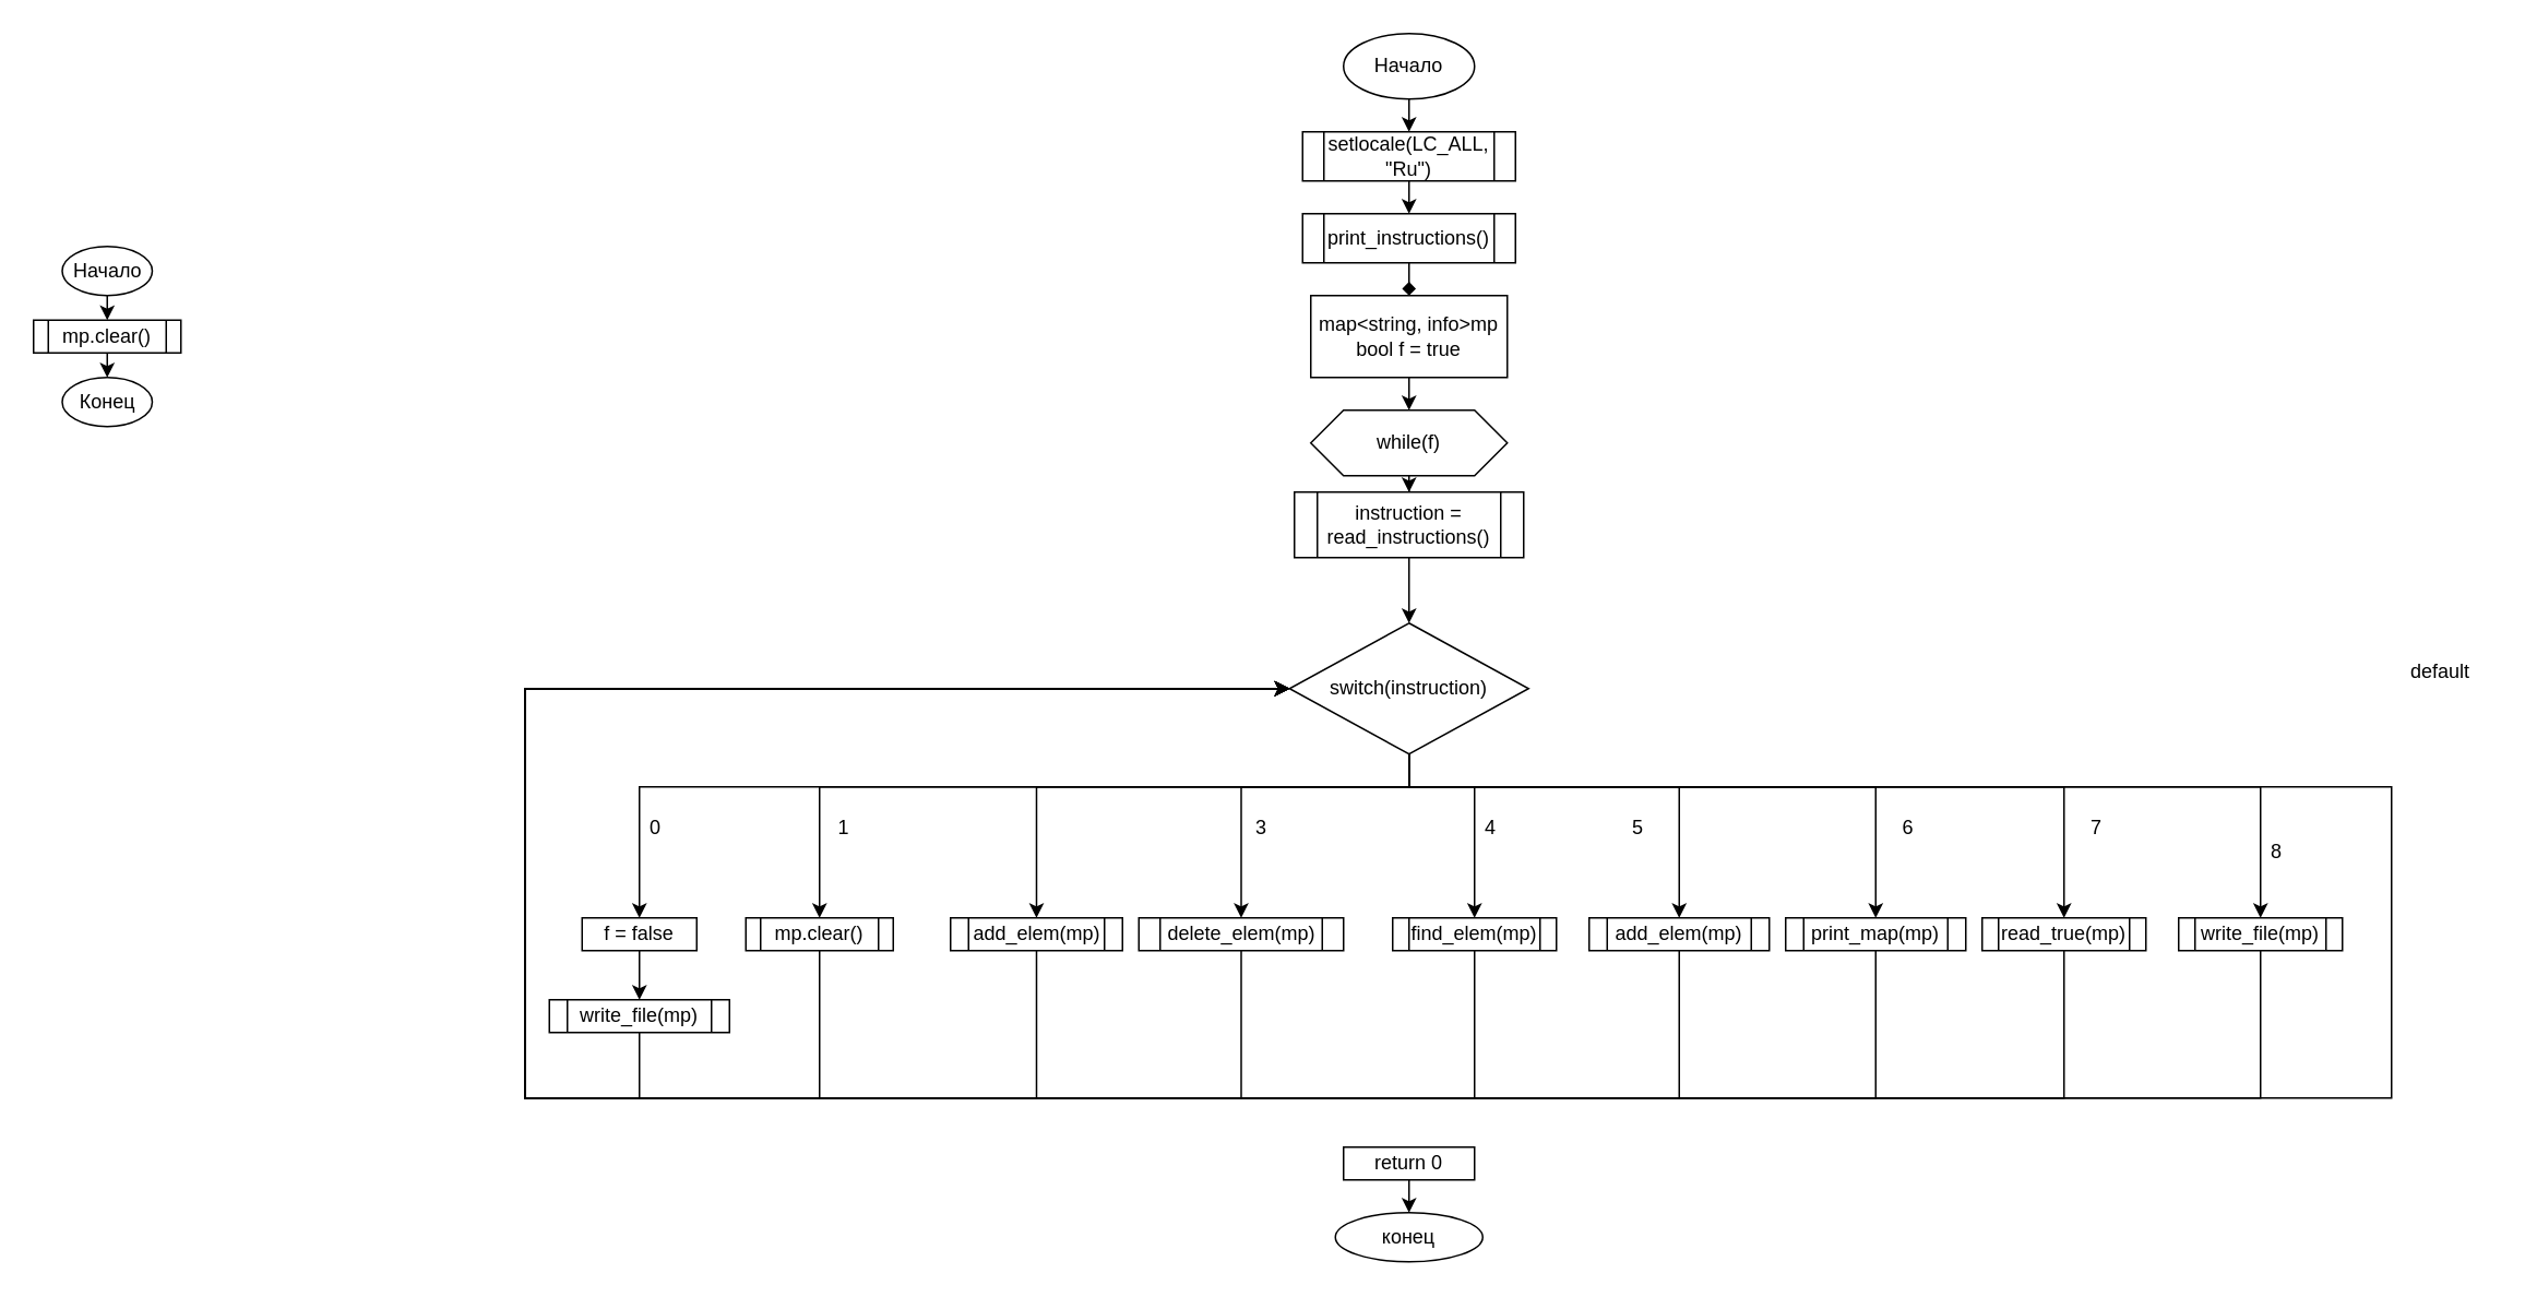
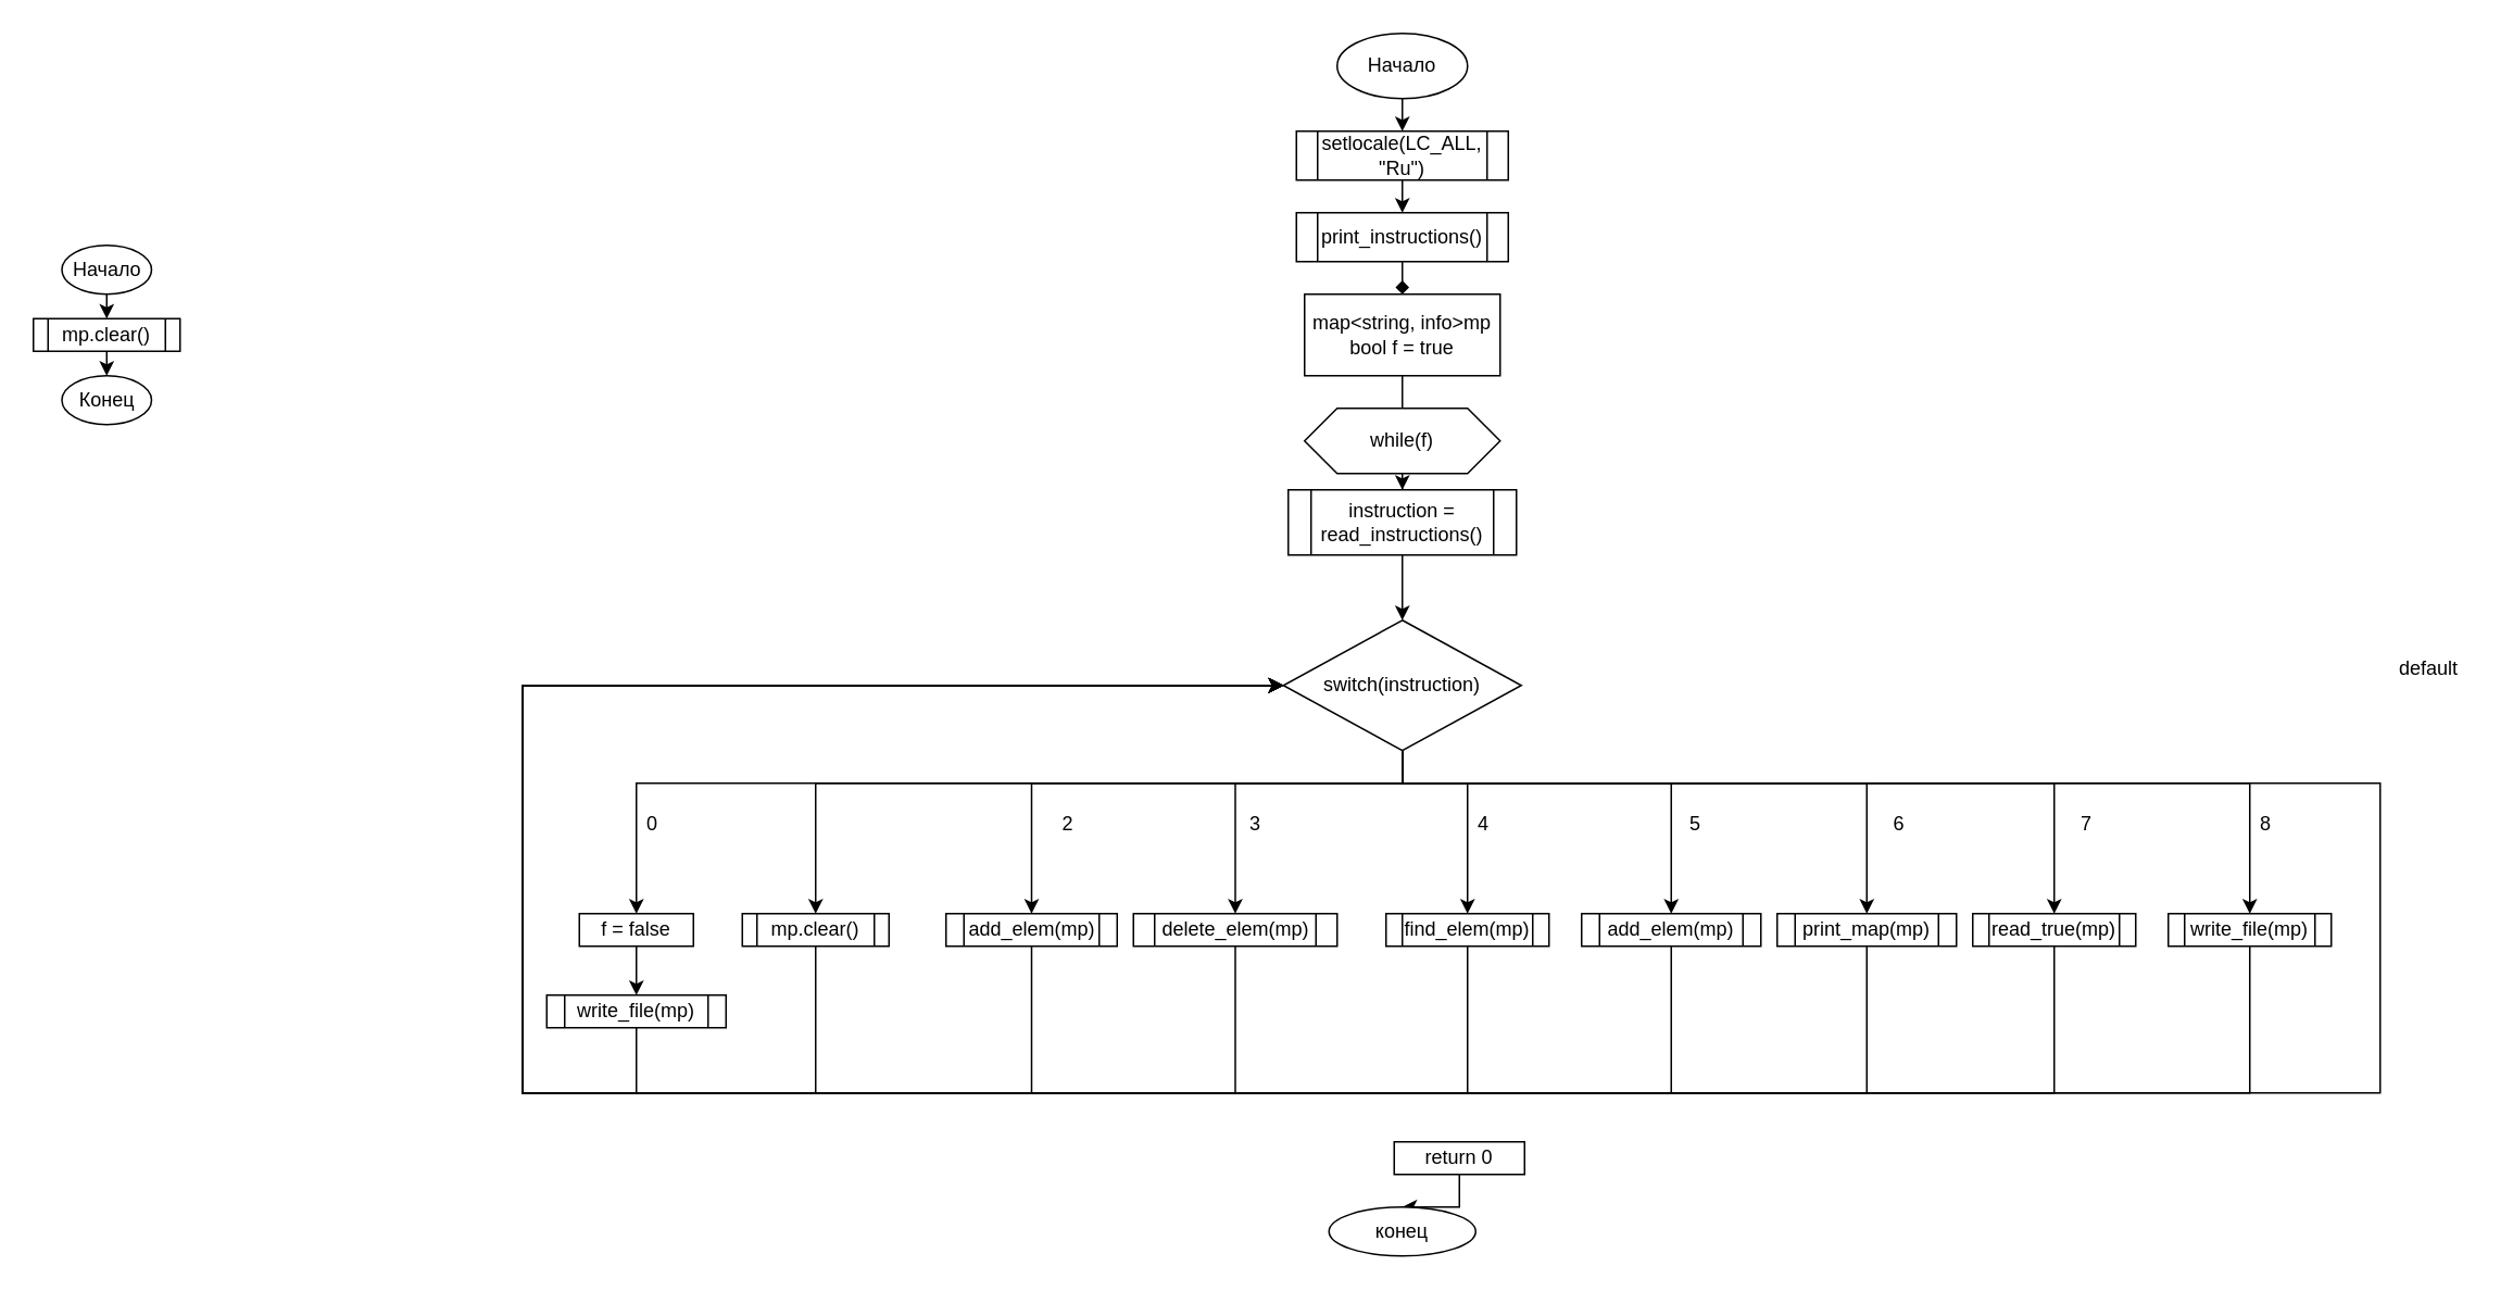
- <mxCell id="8" style="edgeStyle=orthogonalEdgeStyle;rounded=0;orthogonalLoop=1;jettySize=auto;html=1;exitX=0.5;exitY=1;exitDx=0;exitDy=0;entryX=0.5;entryY=0;entryDx=0;entryDy=0;" parent="1" source="9" target="11" edge="1"><mxGeometry relative="1" as="geometry" /></mxCell>
+ <mxCell id="8" style="edgeStyle=orthogonalEdgeStyle;rounded=0;orthogonalLoop=1;jettySize=auto;html=1;exitX=0.5;exitY=1;exitDx=0;exitDy=0;entryX=0.5;entryY=0;entryDx=0;entryDy=0;endArrow=none;" parent="1" source="9" target="11" edge="1"><mxGeometry relative="1" as="geometry" /></mxCell>
- <mxCell id="45" value="1" style="text;html=1;align=center;verticalAlign=middle;whiteSpace=wrap;rounded=0;" parent="1" vertex="1"><mxGeometry x="485" y="490" width="60" height="30" as="geometry" /></mxCell>
+ <mxCell id="46" value="2" style="text;html=1;align=center;verticalAlign=middle;whiteSpace=wrap;rounded=0;" parent="1" vertex="1"><mxGeometry x="625" y="490" width="60" height="30" as="geometry" /></mxCell>
- <mxCell id="49" value="5" style="text;html=1;align=center;verticalAlign=middle;whiteSpace=wrap;rounded=0;" parent="1" vertex="1"><mxGeometry x="970" y="490" width="60" height="30" as="geometry" /></mxCell>
+ <mxCell id="49" value="5" style="text;html=1;align=center;verticalAlign=middle;whiteSpace=wrap;rounded=0;" parent="1" vertex="1"><mxGeometry x="1010" y="490" width="60" height="30" as="geometry" /></mxCell>
- <mxCell id="52" value="8" style="text;html=1;align=center;verticalAlign=middle;whiteSpace=wrap;rounded=0;" parent="1" vertex="1"><mxGeometry x="1360" y="505" width="60" height="30" as="geometry" /></mxCell>
+ <mxCell id="52" value="8" style="text;html=1;align=center;verticalAlign=middle;whiteSpace=wrap;rounded=0;" parent="1" vertex="1"><mxGeometry x="1360" y="490" width="60" height="30" as="geometry" /></mxCell>
- <mxCell id="56" value="return 0" style="rounded=0;whiteSpace=wrap;html=1;" parent="1" vertex="1"><mxGeometry x="820" y="700" width="80" height="20" as="geometry" /></mxCell>
+ <mxCell id="56" value="return 0" style="rounded=0;whiteSpace=wrap;html=1;" parent="1" vertex="1"><mxGeometry x="855" y="700" width="80" height="20" as="geometry" /></mxCell>
